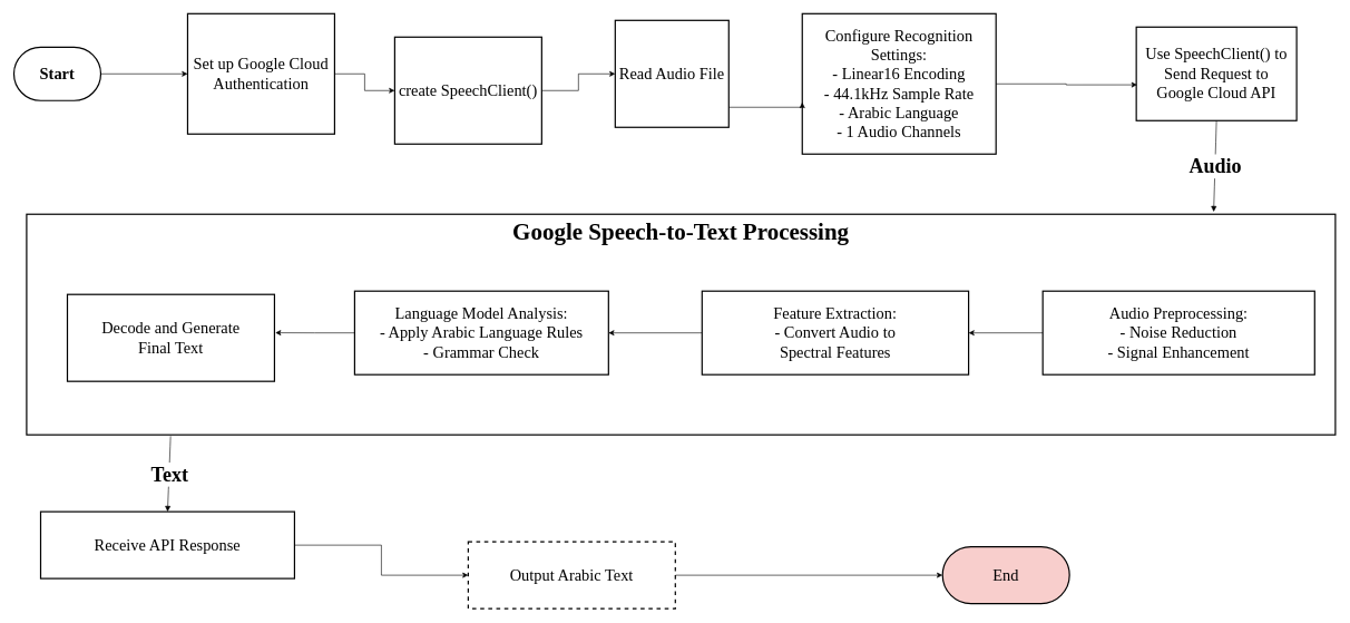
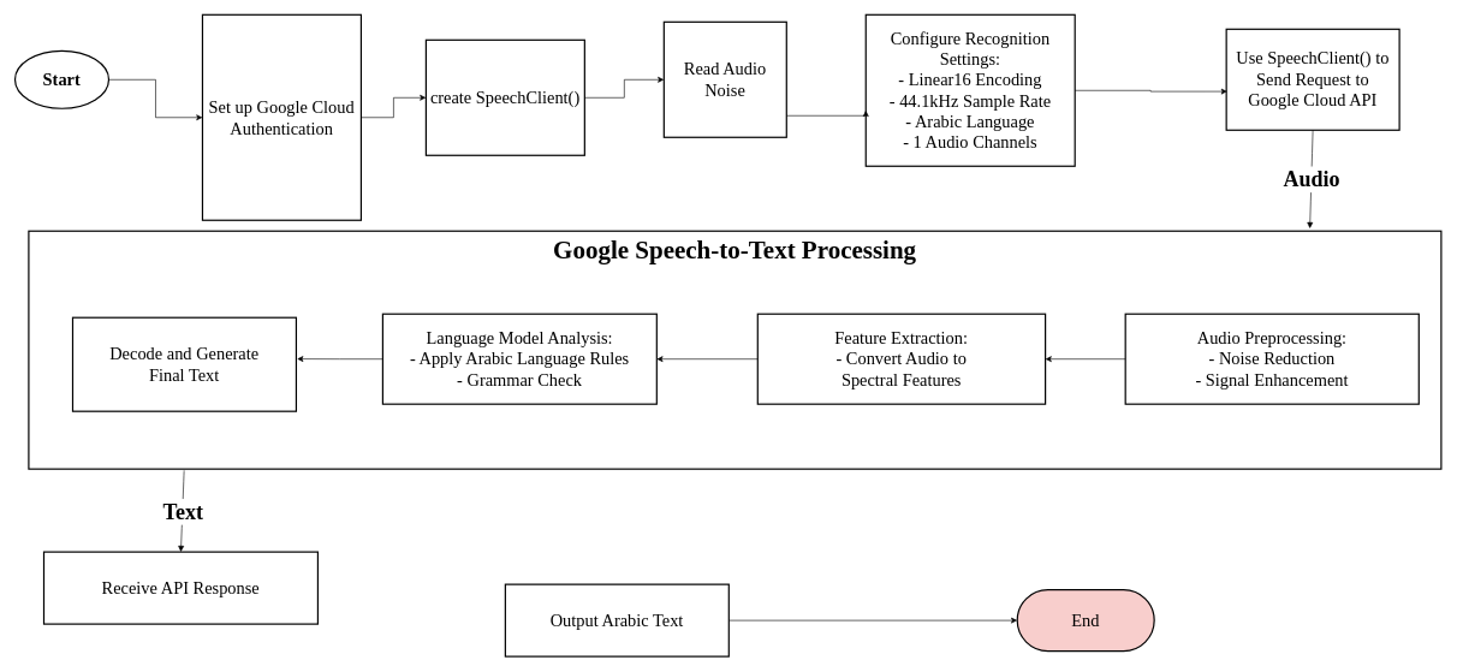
- <mxCell id="3" value="Start" style="rounded=1;whiteSpace=wrap;arcSize=50;strokeWidth=2;fontSize=24;fontFamily=Times New Roman;horizontal=1;container=0;fontStyle=1" vertex="1" parent="1"><mxGeometry x="20" y="70" width="130" height="80" as="geometry" /></mxCell>
+ <mxCell id="3" value="Start" style="ellipse;whiteSpace=wrap;arcSize=50;strokeWidth=2;fontSize=24;fontFamily=Times New Roman;horizontal=1;container=0;fontStyle=1;" vertex="1" parent="1"><mxGeometry x="20" y="70" width="130" height="80" as="geometry" /></mxCell>
- <mxCell id="5" value="Set up Google Cloud&#10;Authentication" style="whiteSpace=wrap;strokeWidth=2;fontSize=24;fontFamily=Times New Roman;horizontal=1;container=0;" vertex="1" parent="1"><mxGeometry x="280" y="20" width="220" height="180" as="geometry" /></mxCell>
+ <mxCell id="5" value="Set up Google Cloud&#10;Authentication" style="whiteSpace=wrap;strokeWidth=2;fontSize=24;fontFamily=Times New Roman;horizontal=1;container=0;" vertex="1" parent="1"><mxGeometry x="280" y="20" width="220" height="285" as="geometry" /></mxCell>
- <mxCell id="8" value="Read Audio File" style="whiteSpace=wrap;strokeWidth=2;fontSize=24;fontFamily=Times New Roman;horizontal=1;container=0;" vertex="1" parent="1"><mxGeometry x="920" y="30" width="170" height="160" as="geometry" /></mxCell>
+ <mxCell id="8" value="Read Audio Noise" style="whiteSpace=wrap;strokeWidth=2;fontSize=24;fontFamily=Times New Roman;horizontal=1;container=0;" vertex="1" parent="1"><mxGeometry x="920" y="30" width="170" height="160" as="geometry" /></mxCell>
- <mxCell id="22" style="edgeStyle=orthogonalEdgeStyle;rounded=0;orthogonalLoop=1;jettySize=auto;html=1;" edge="1" parent="1" source="23" target="25"><mxGeometry relative="1" as="geometry" /></mxCell>
- <mxCell id="25" value="Output Arabic Text" style="whiteSpace=wrap;strokeWidth=2;fontSize=24;fontFamily=Times New Roman;horizontal=1;container=0;dashed=1;" vertex="1" parent="1"><mxGeometry x="700" y="810" width="310" height="100" as="geometry" /></mxCell>
+ <mxCell id="25" value="Output Arabic Text" style="whiteSpace=wrap;strokeWidth=2;fontSize=24;fontFamily=Times New Roman;horizontal=1;container=0;" vertex="1" parent="1"><mxGeometry x="700" y="810" width="310" height="100" as="geometry" /></mxCell>
